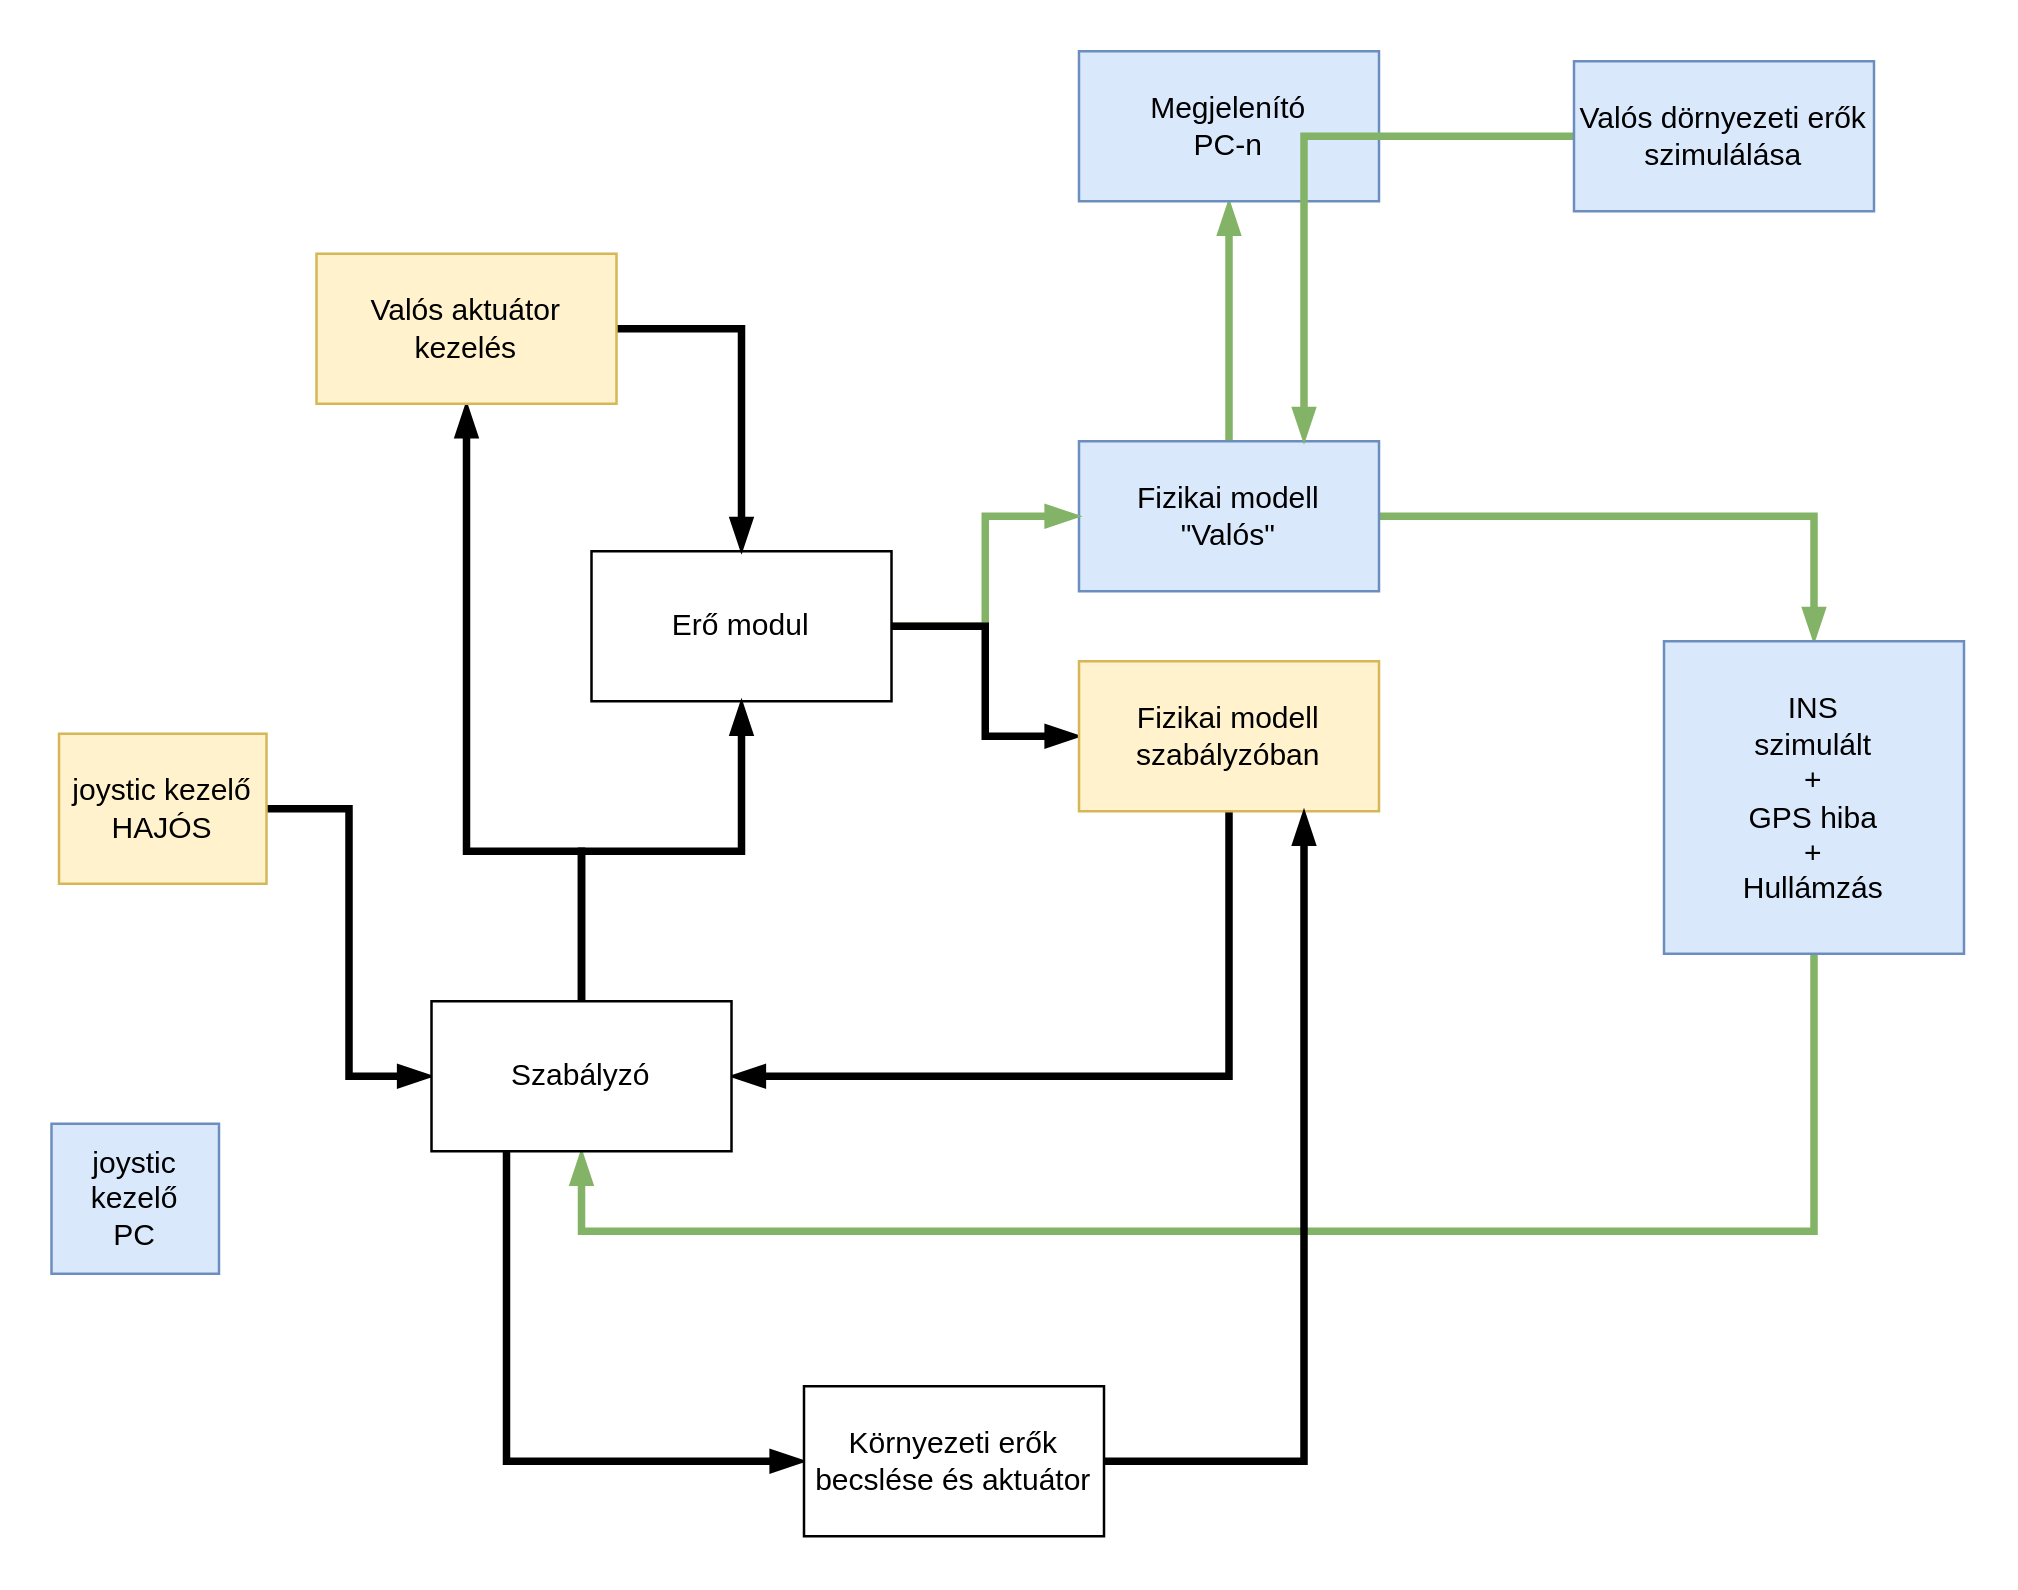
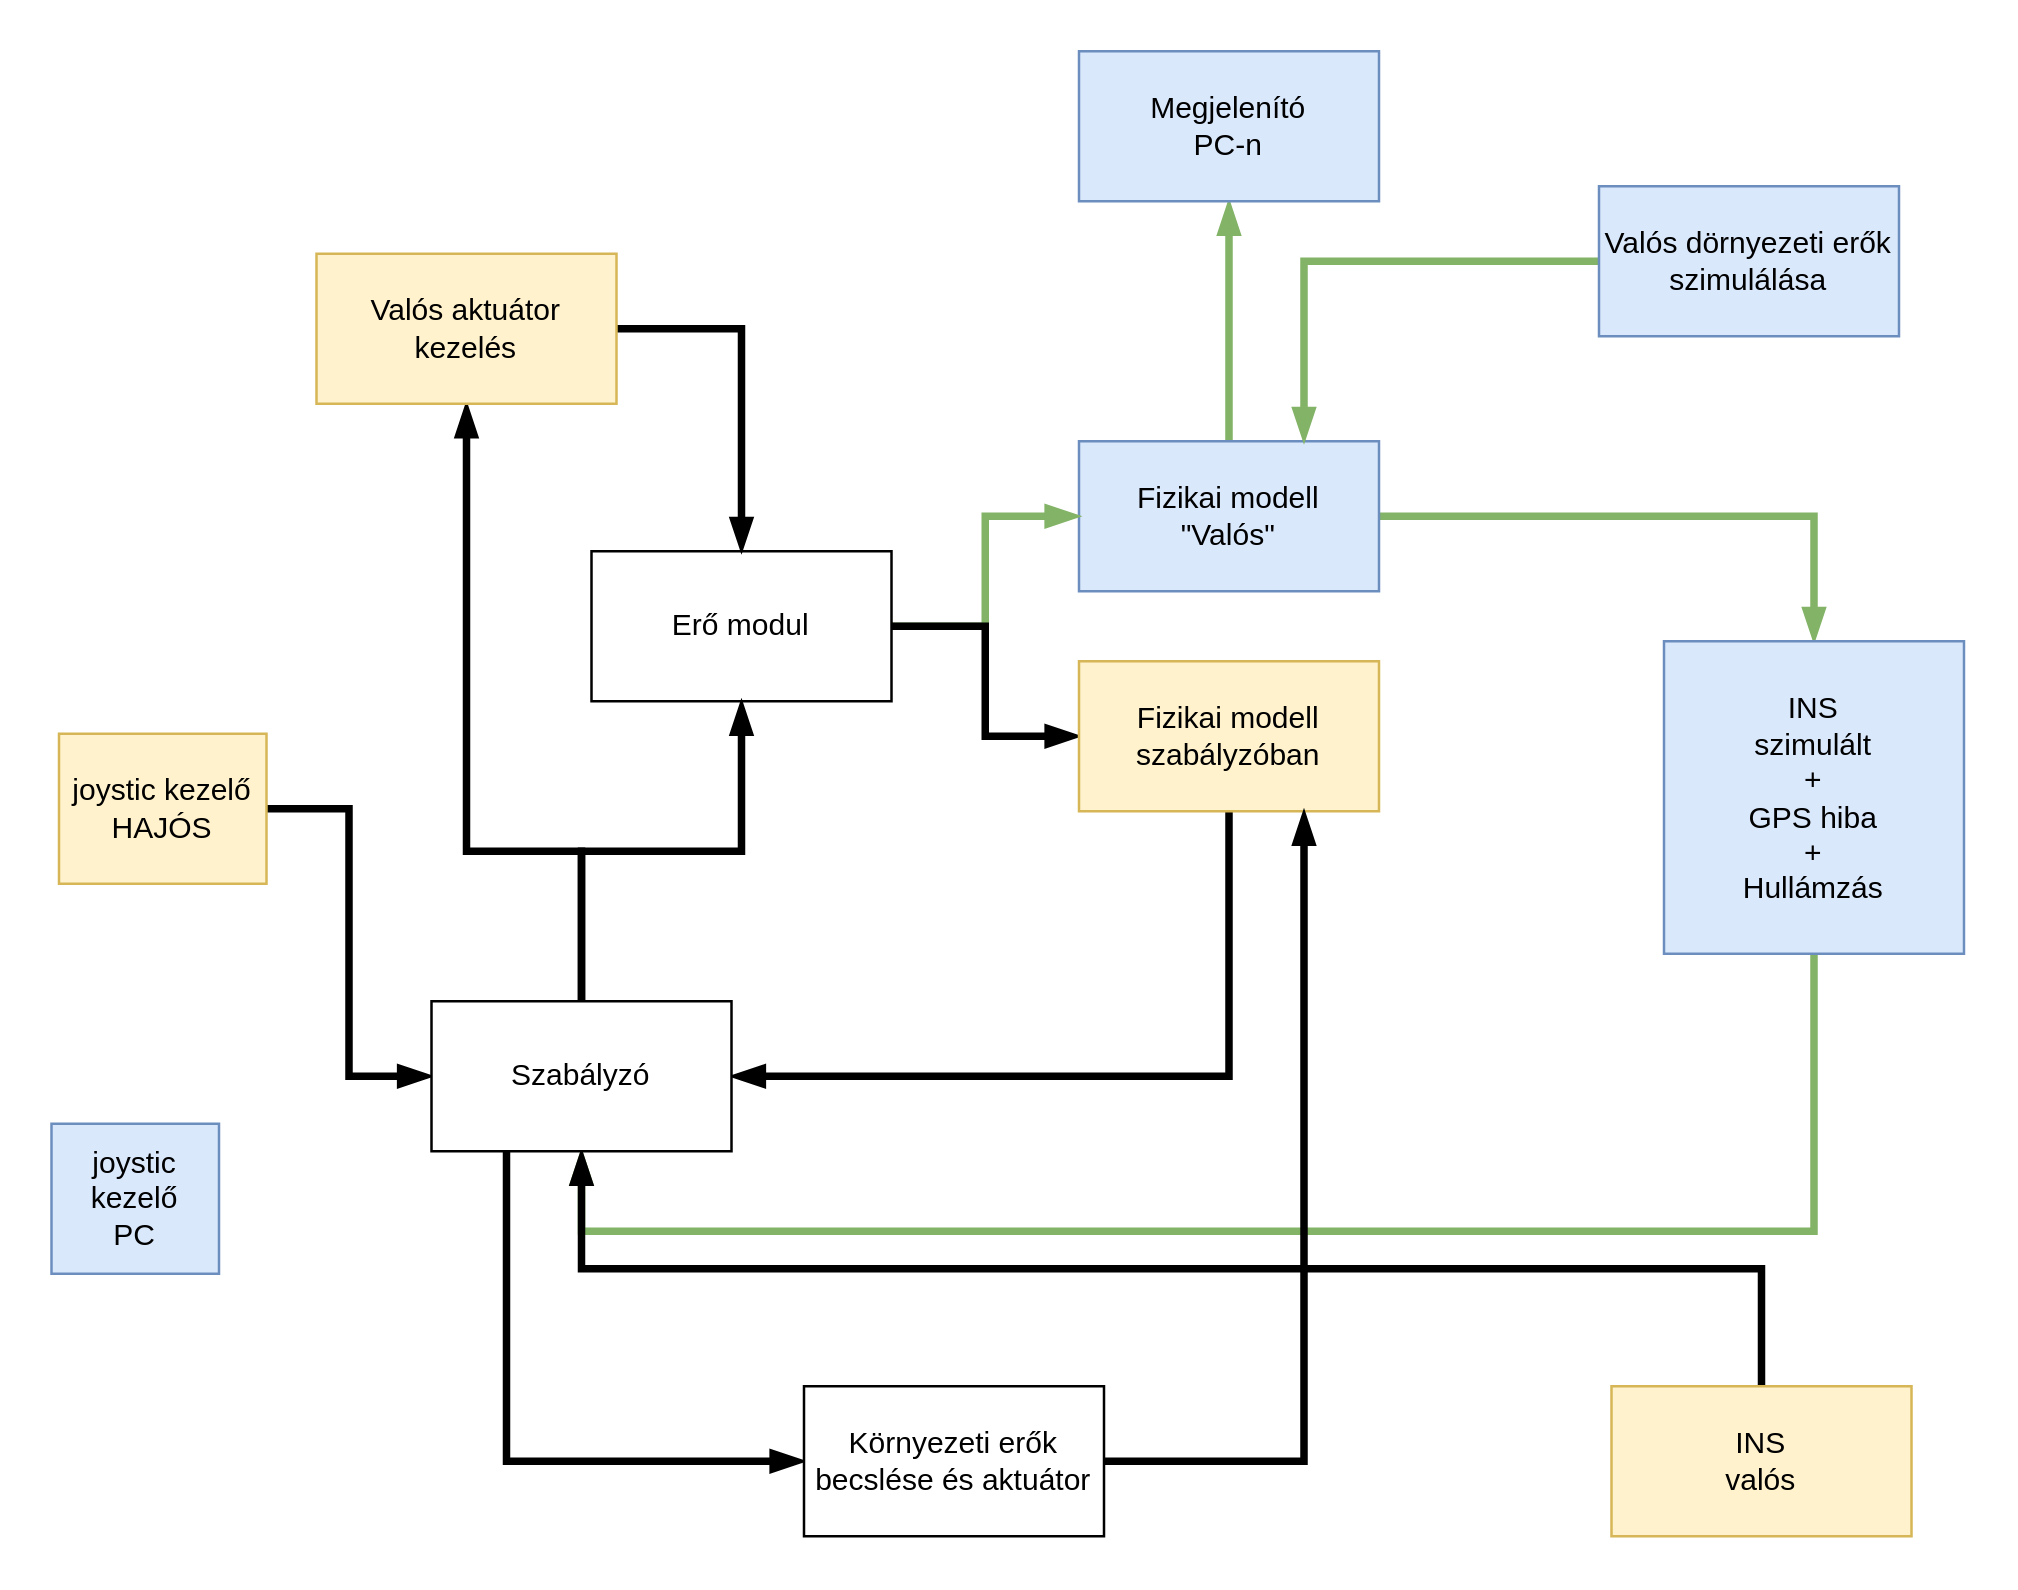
- <mxCell id="26" value="Valós dörnyezeti erők&lt;br&gt;szimulálása" style="rounded=0;whiteSpace=wrap;html=1;fillColor=#dae8fc;strokeColor=#6c8ebf;" parent="1" vertex="1"><mxGeometry x="629" y="24" width="120" height="60" as="geometry" /></mxCell>
+ <mxCell id="26" value="Valós dörnyezeti erők&lt;br&gt;szimulálása" style="rounded=0;whiteSpace=wrap;html=1;fillColor=#dae8fc;strokeColor=#6c8ebf;" parent="1" vertex="1"><mxGeometry x="639" y="74" width="120" height="60" as="geometry" /></mxCell>
+ <mxCell id="14" style="edgeStyle=orthogonalEdgeStyle;rounded=0;orthogonalLoop=1;jettySize=auto;html=1;exitX=0.5;exitY=0;exitDx=0;exitDy=0;entryX=0.5;entryY=1;entryDx=0;entryDy=0;endArrow=blockThin;endFill=1;strokeWidth=3;" parent="1" source="15" target="21" edge="1"><mxGeometry relative="1" as="geometry" /></mxCell>
+ <mxCell id="15" value="INS&lt;br&gt;valós" style="rounded=0;whiteSpace=wrap;html=1;fillColor=#fff2cc;strokeColor=#d6b656;" parent="1" vertex="1"><mxGeometry x="644" y="554" width="120" height="60" as="geometry" /></mxCell>
